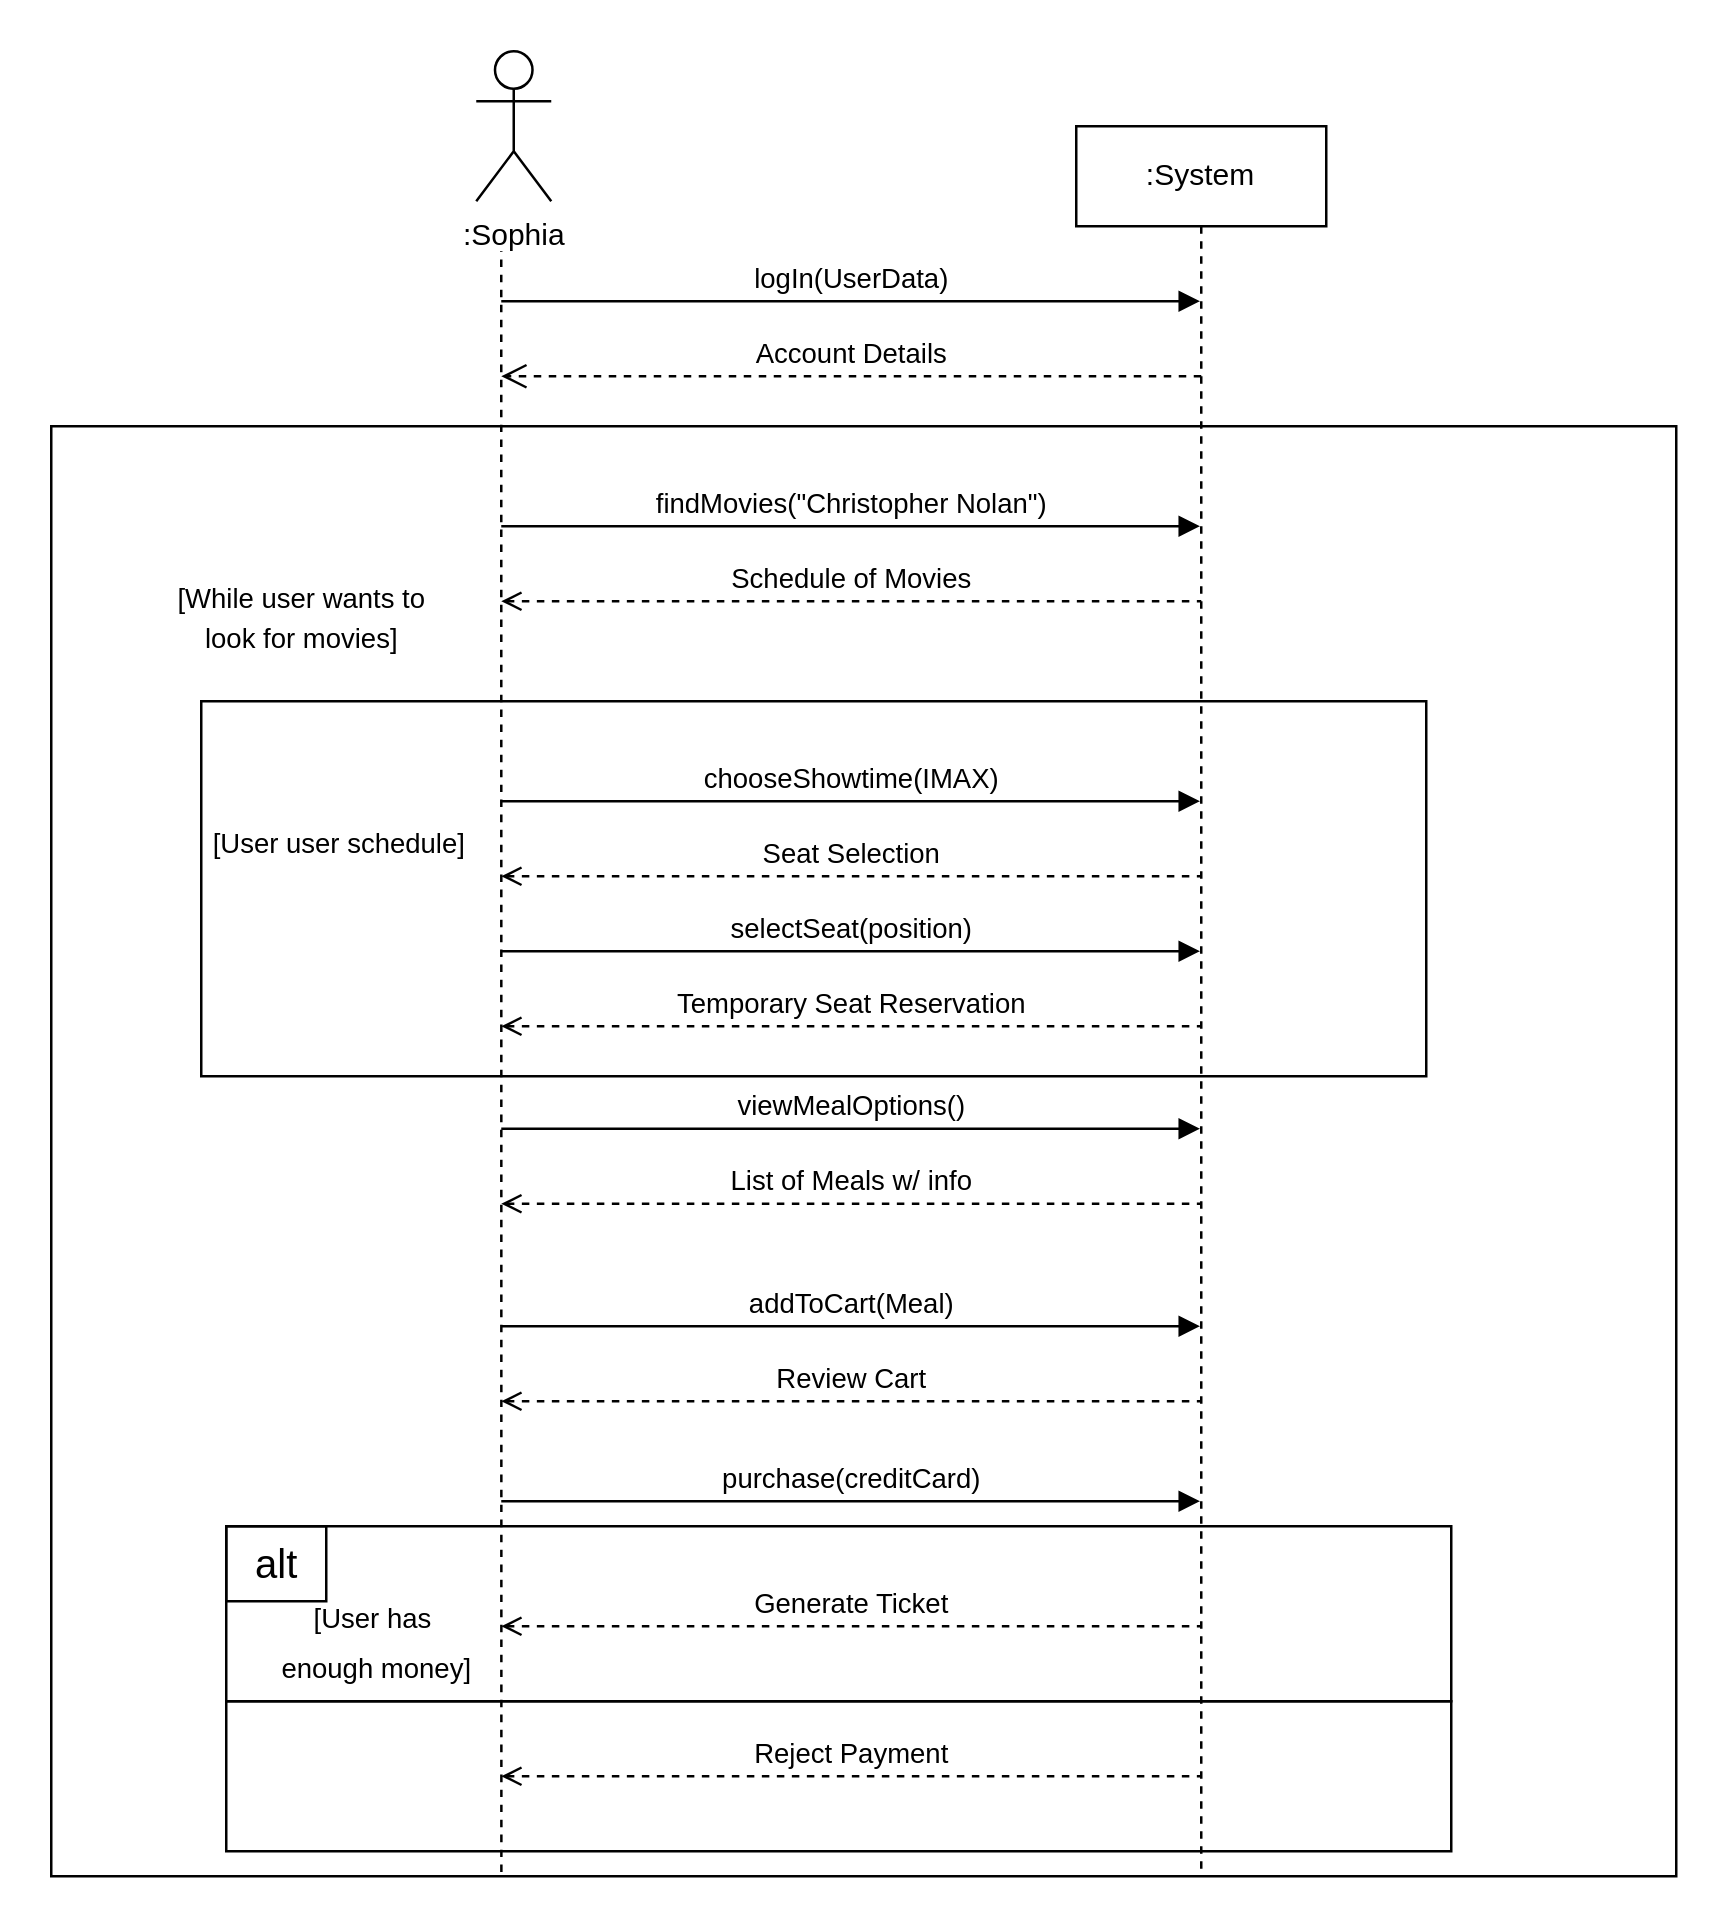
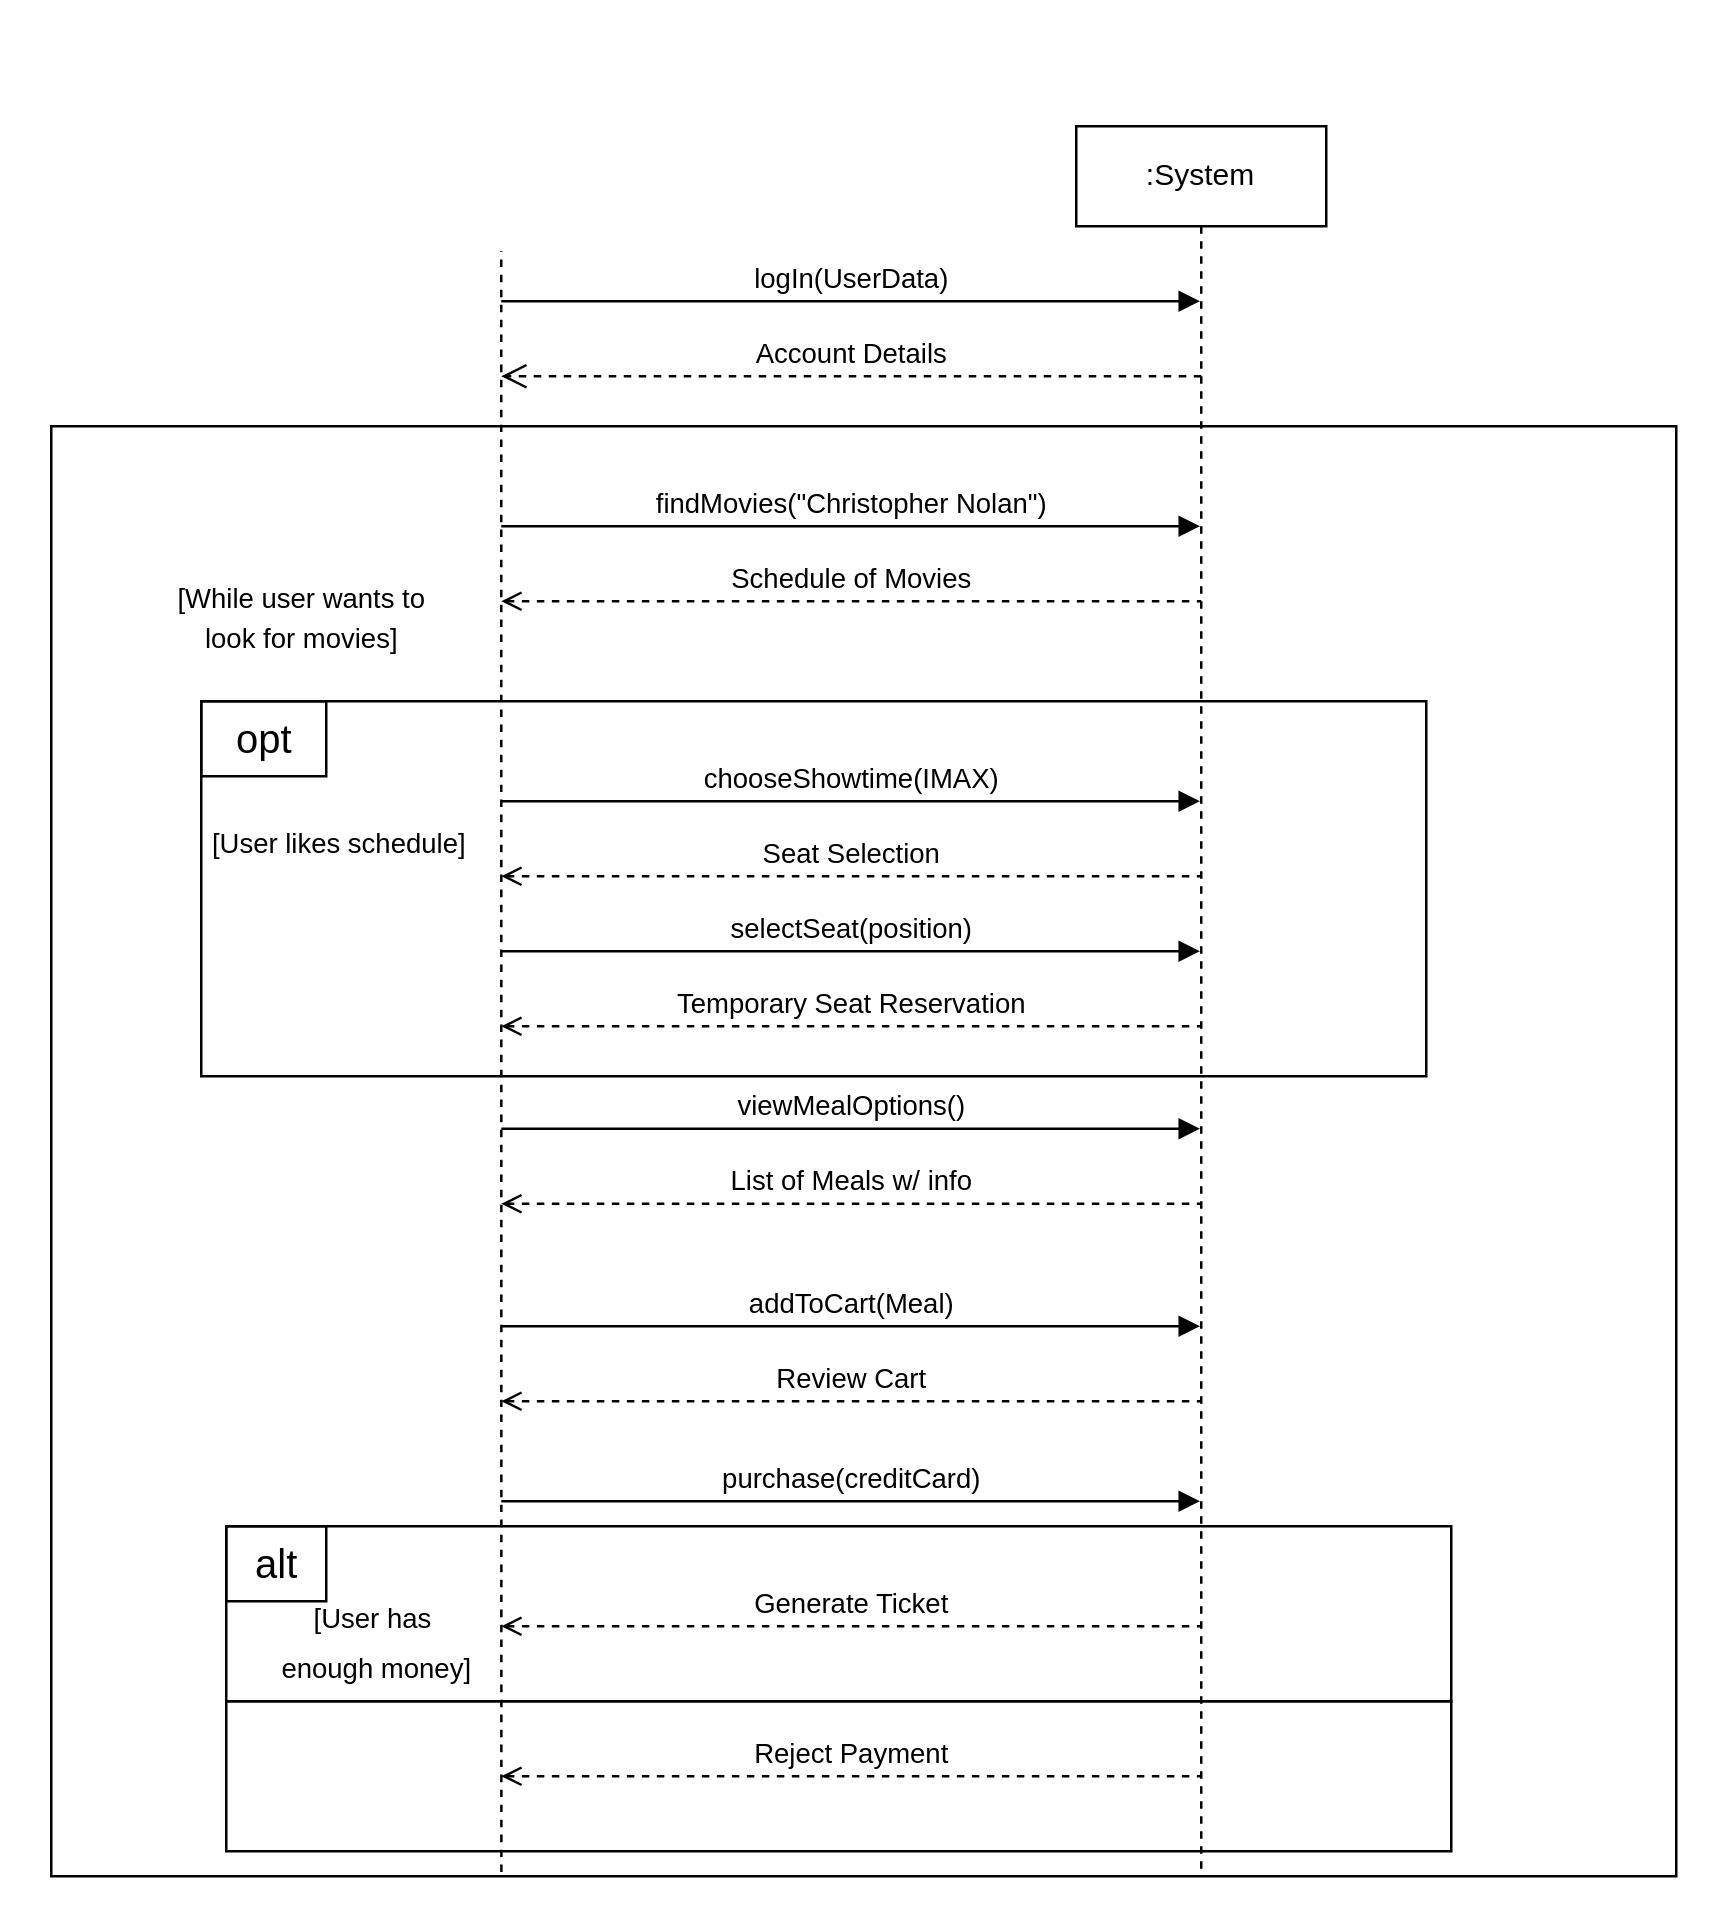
- <mxCell id="9" value=":Sophia" style="shape=umlActor;verticalLabelPosition=bottom;verticalAlign=top;html=1;outlineConnect=0;" vertex="1" parent="1"><mxGeometry x="190" y="20" width="30" height="60" as="geometry" /></mxCell>
+ <mxCell id="12" value="opt" style="text;html=1;align=center;verticalAlign=middle;resizable=0;points=[];autosize=1;strokeColor=default;fillColor=none;fontSize=16;perimeterSpacing=1;" vertex="1" parent="1"><mxGeometry x="80" y="280" width="50" height="30" as="geometry" /></mxCell>
- <mxCell id="14" value="&lt;font style=&quot;font-size: 11px;&quot;&gt;[User user schedule]&lt;/font&gt;" style="text;html=1;align=center;verticalAlign=middle;resizable=0;points=[];autosize=1;strokeColor=none;fillColor=none;fontSize=16;" vertex="1" parent="1"><mxGeometry x="70" y="320" width="130" height="30" as="geometry" /></mxCell>
+ <mxCell id="14" value="&lt;font style=&quot;font-size: 11px;&quot;&gt;[User likes schedule]&lt;/font&gt;" style="text;html=1;align=center;verticalAlign=middle;resizable=0;points=[];autosize=1;strokeColor=none;fillColor=none;fontSize=16;" vertex="1" parent="1"><mxGeometry x="70" y="320" width="130" height="30" as="geometry" /></mxCell>
